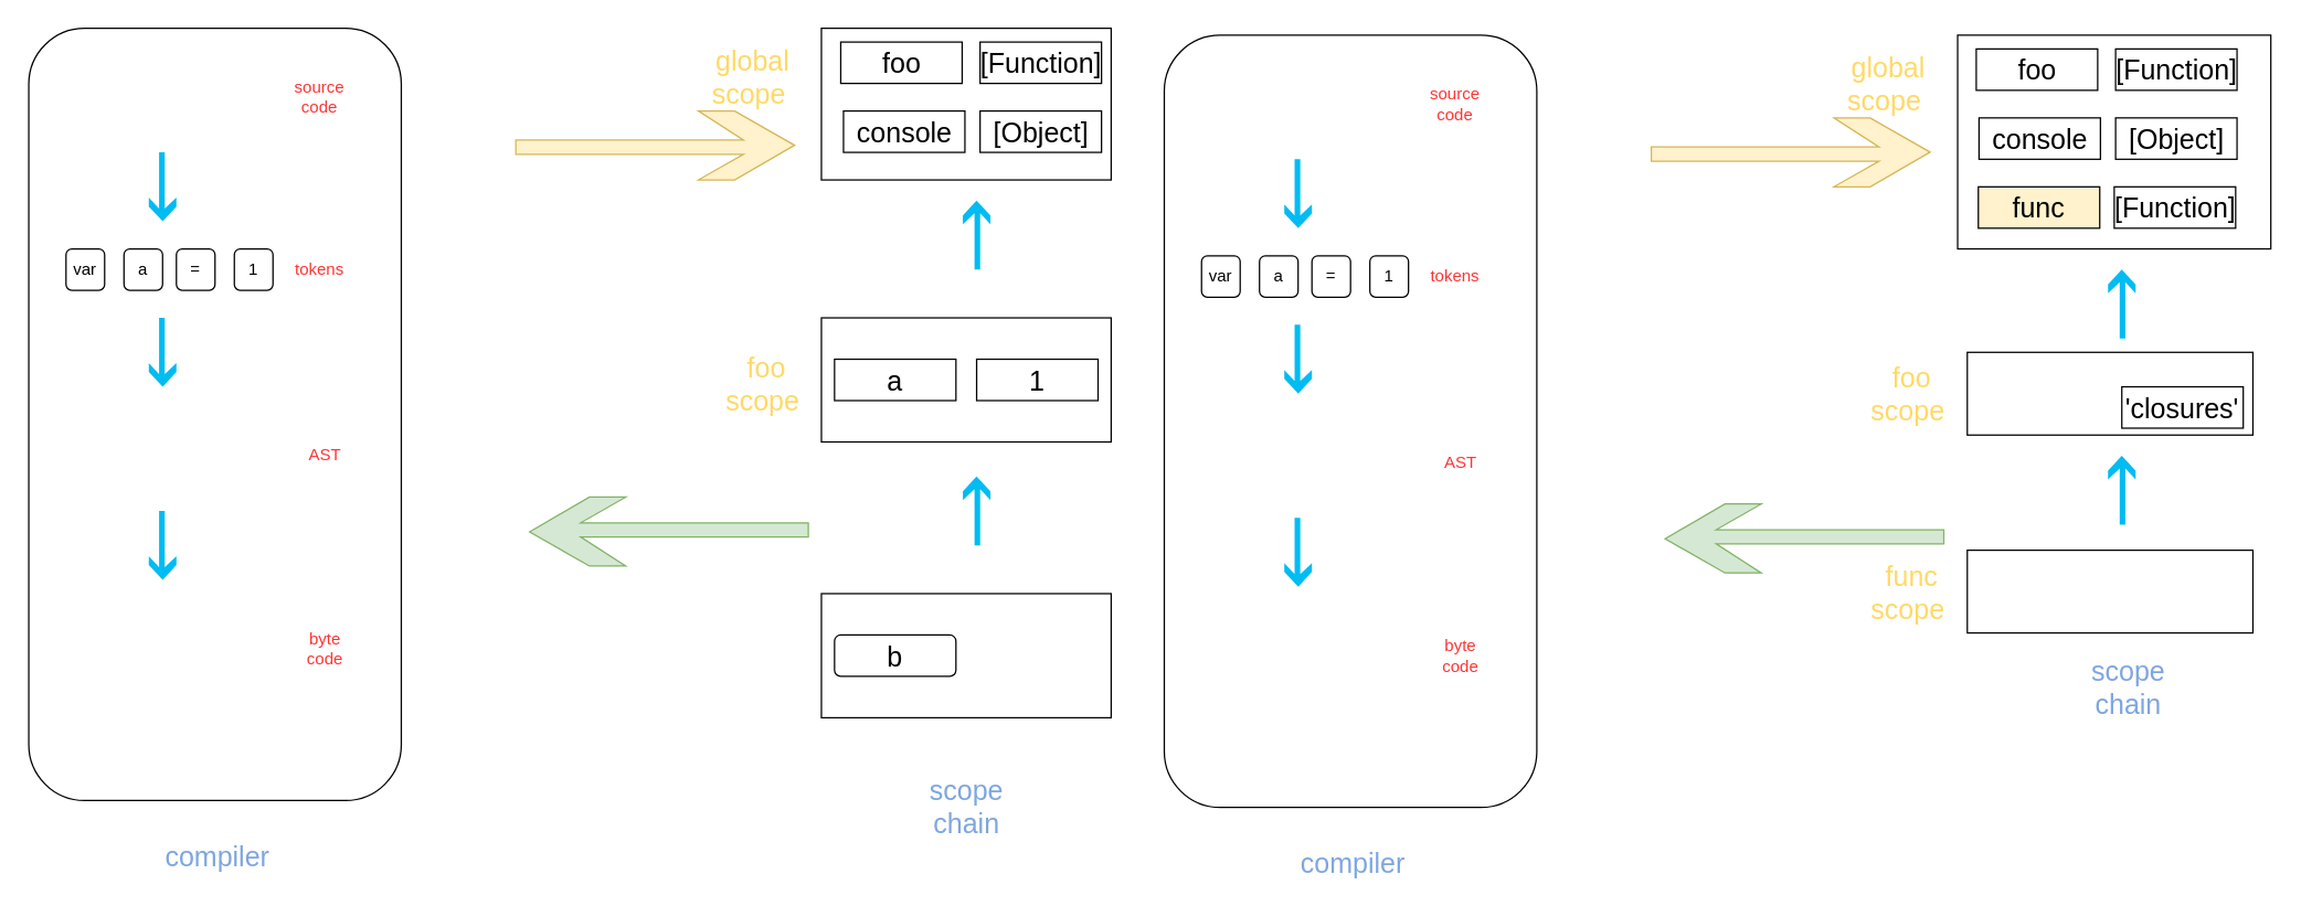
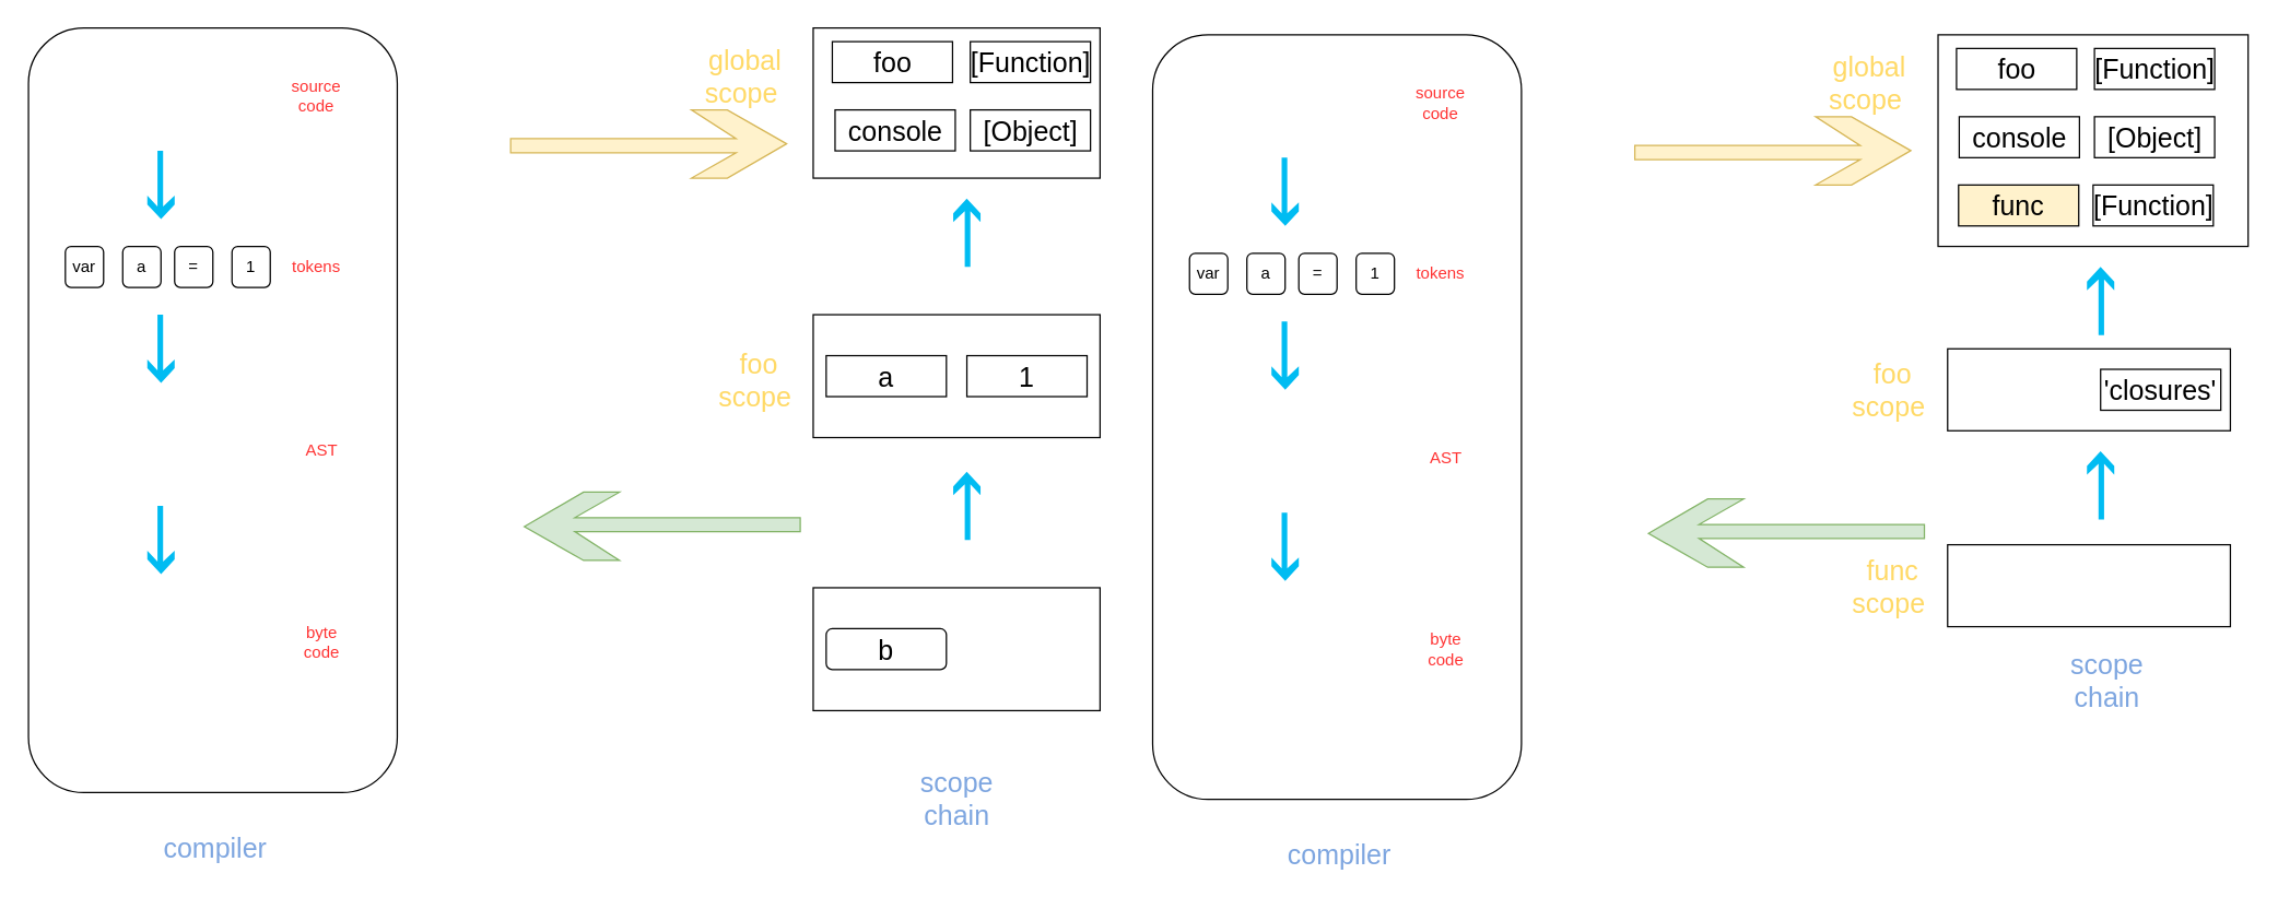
- <mxCell id="63" value="'closures'" style="rounded=0;whiteSpace=wrap;html=1;labelBackgroundColor=none;fontSize=20;fontColor=#000000;" vertex="1" parent="1"><mxGeometry x="1537" y="280" width="88" height="30" as="geometry" /></mxCell>
+ <mxCell id="63" value="'closures'" style="rounded=0;whiteSpace=wrap;html=1;labelBackgroundColor=none;fontSize=20;fontColor=#000000;" vertex="1" parent="1"><mxGeometry x="1537" y="270" width="88" height="30" as="geometry" /></mxCell>
